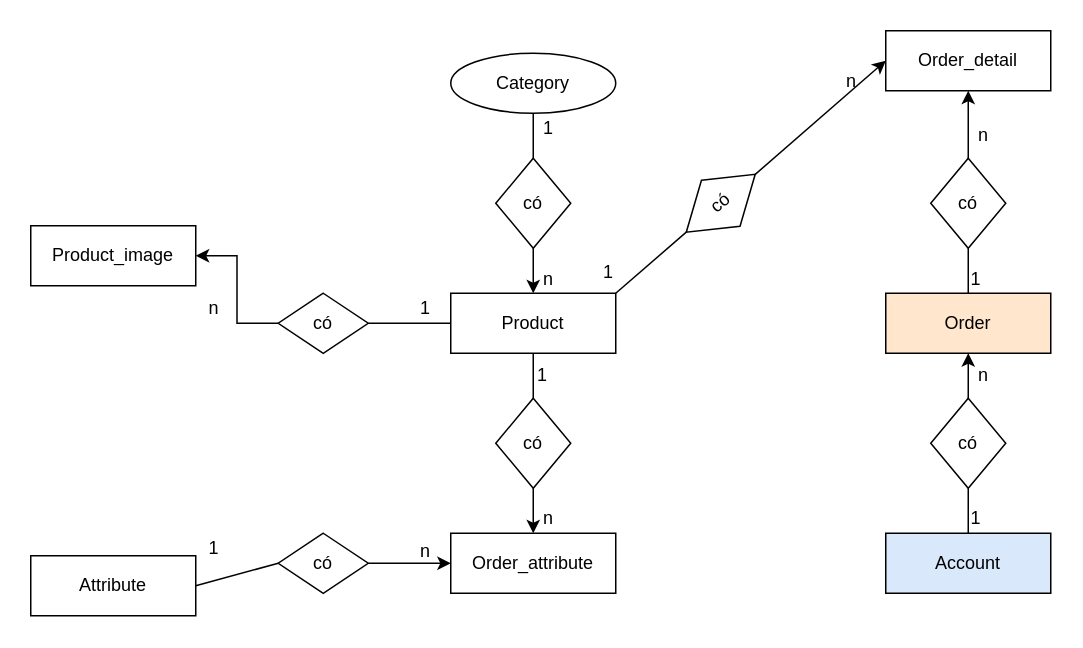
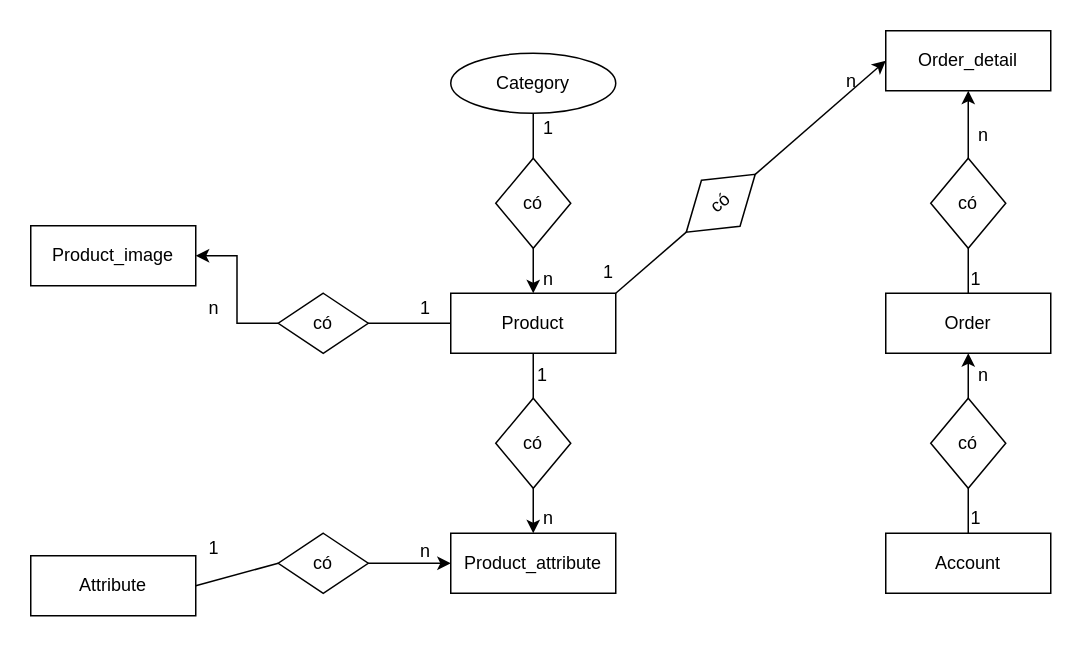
- <mxCell id="3" value="Order" style="rounded=0;whiteSpace=wrap;html=1;fillColor=#ffe6cc;" parent="1" vertex="1"><mxGeometry x="590" y="195" width="110" height="40" as="geometry" /></mxCell>
+ <mxCell id="3" value="Order" style="rounded=0;whiteSpace=wrap;html=1;" parent="1" vertex="1"><mxGeometry x="590" y="195" width="110" height="40" as="geometry" /></mxCell>
- <mxCell id="7" value="Order_attribute" style="rounded=0;whiteSpace=wrap;html=1;" parent="1" vertex="1"><mxGeometry x="300" y="355" width="110" height="40" as="geometry" /></mxCell>
+ <mxCell id="7" value="Product_attribute" style="rounded=0;whiteSpace=wrap;html=1;" parent="1" vertex="1"><mxGeometry x="300" y="355" width="110" height="40" as="geometry" /></mxCell>
- <mxCell id="9" value="Account" style="rounded=0;whiteSpace=wrap;html=1;fillColor=#dae8fc;" parent="1" vertex="1"><mxGeometry x="590" y="355" width="110" height="40" as="geometry" /></mxCell>
+ <mxCell id="9" value="Account" style="rounded=0;whiteSpace=wrap;html=1;" parent="1" vertex="1"><mxGeometry x="590" y="355" width="110" height="40" as="geometry" /></mxCell>
